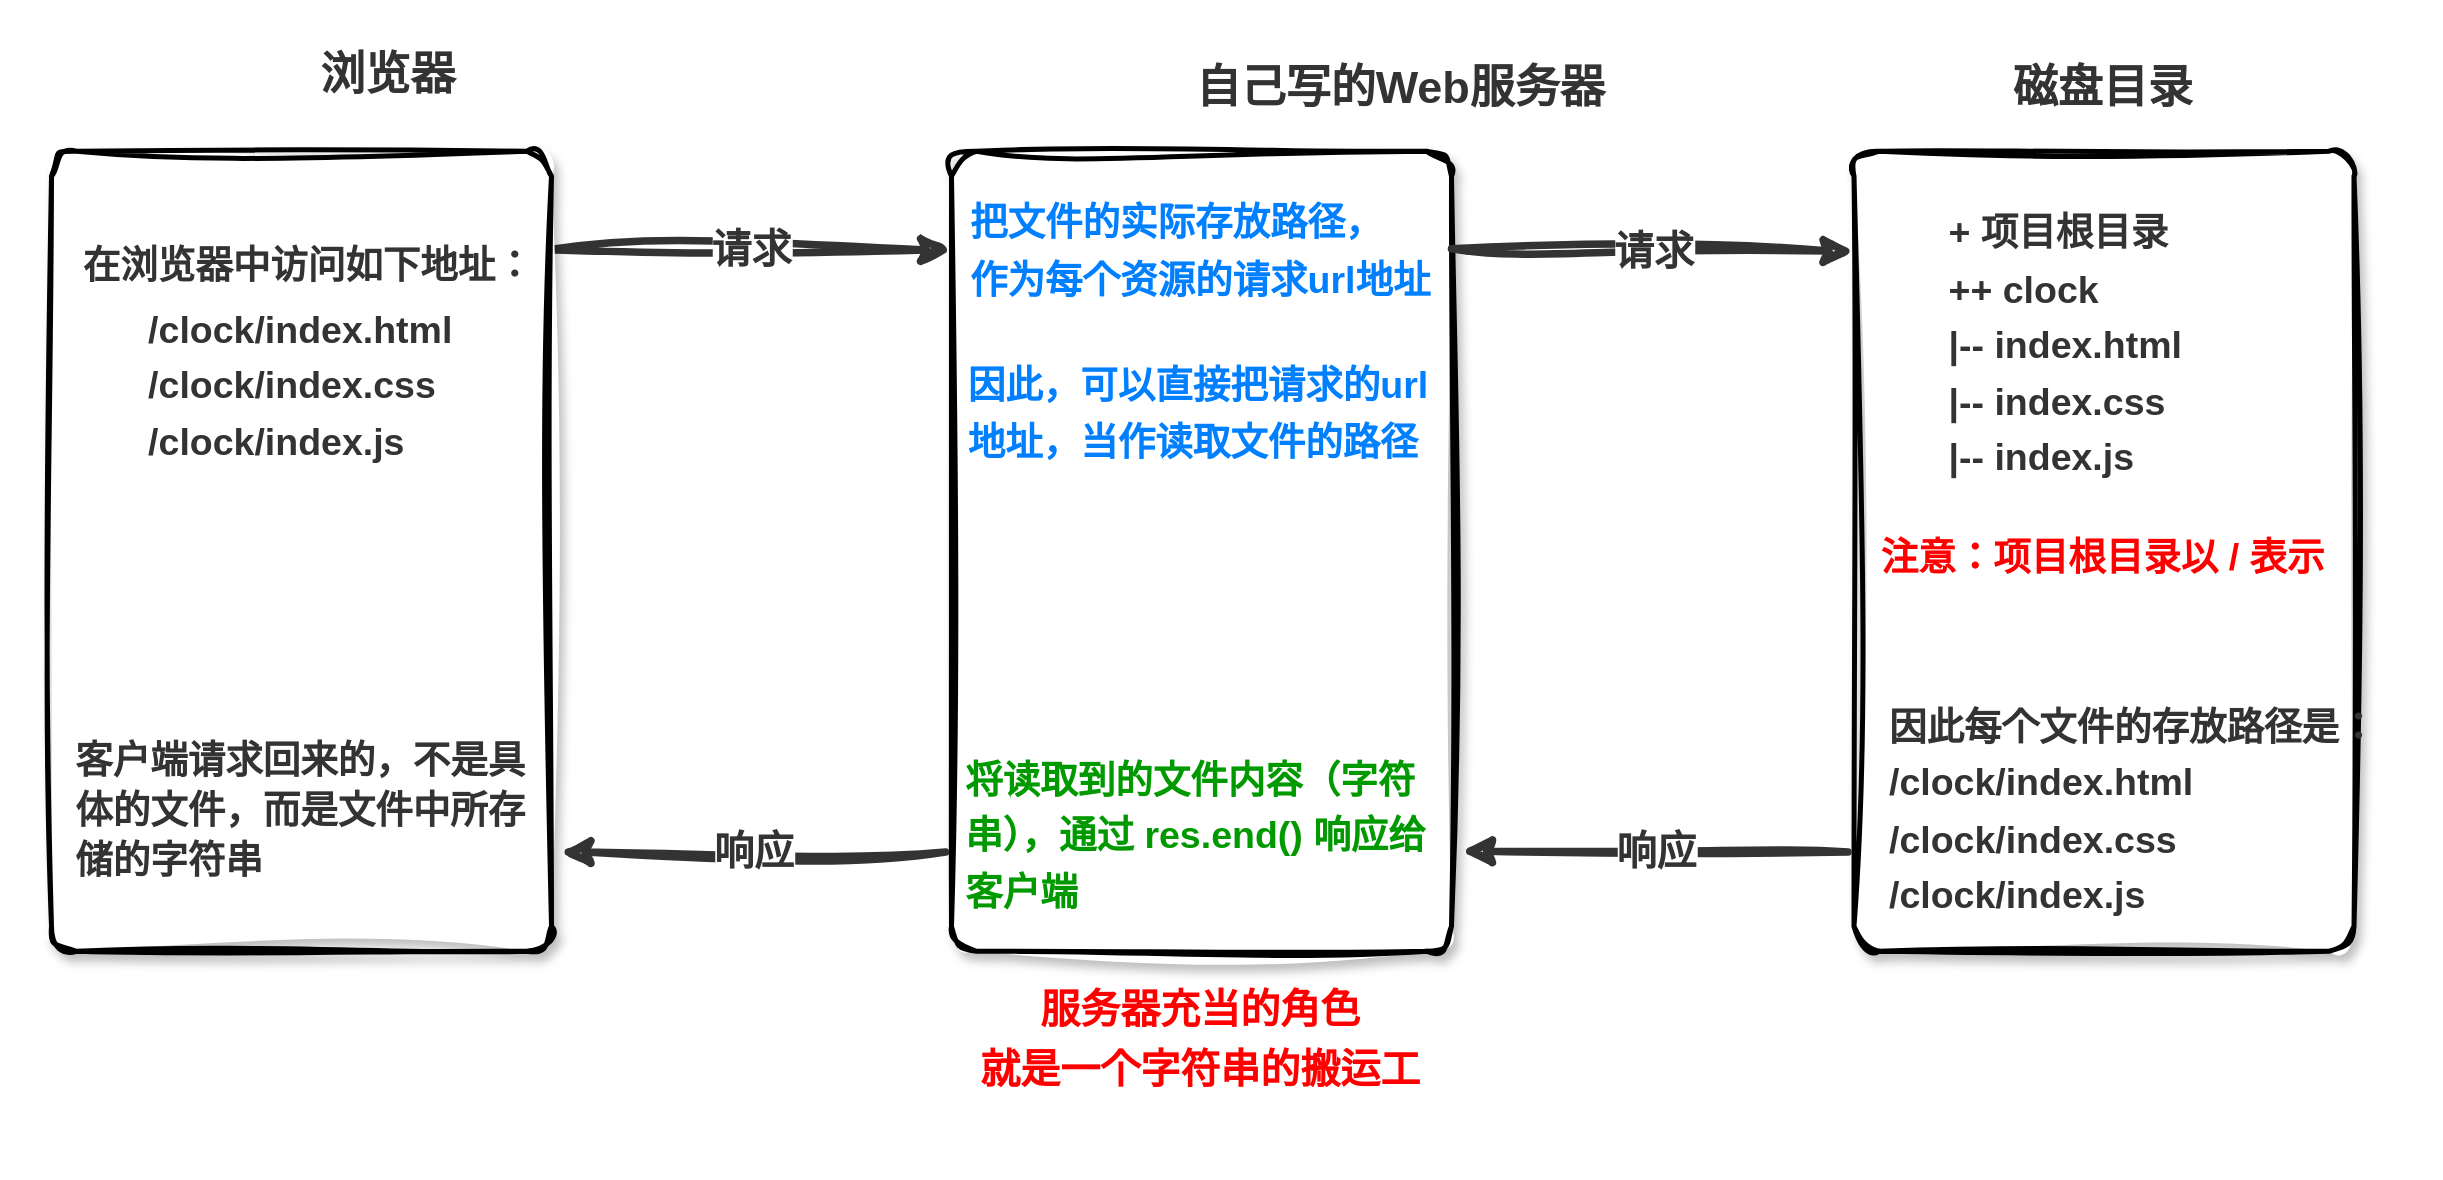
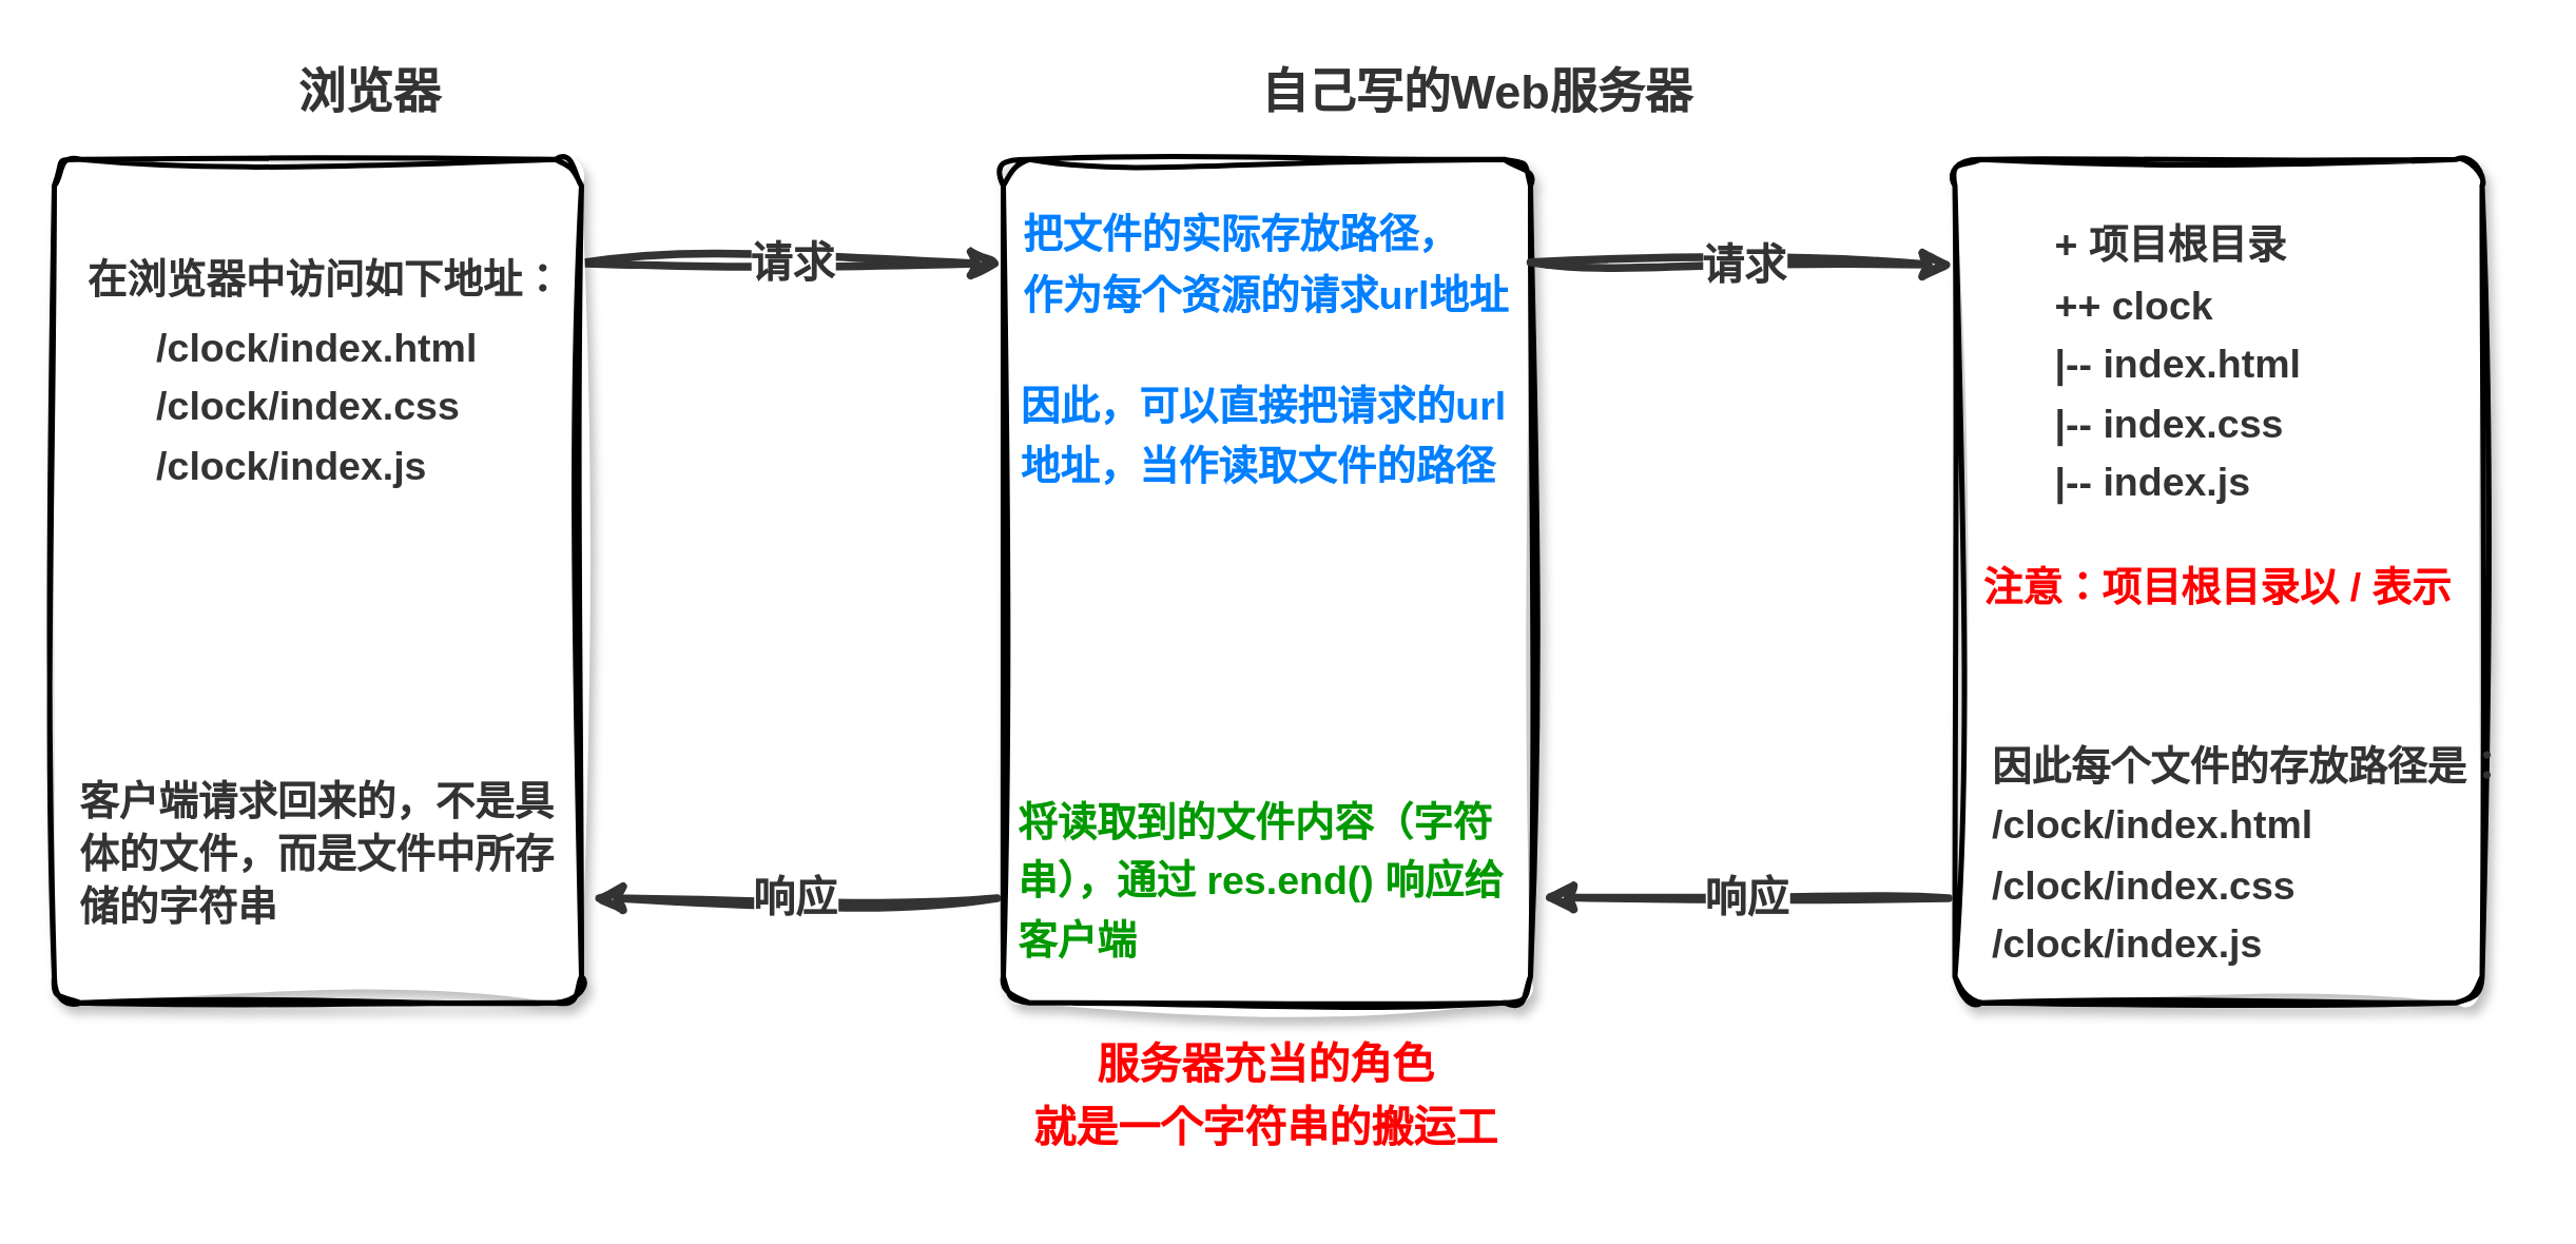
- <mxCell id="9" value="&lt;font color=&quot;#333333&quot; style=&quot;font-size: 18px;&quot;&gt;&lt;b&gt;浏览器&lt;/b&gt;&lt;/font&gt;" style="text;html=1;strokeColor=none;fillColor=none;align=center;verticalAlign=middle;whiteSpace=wrap;rounded=0;" vertex="1" parent="1"><mxGeometry x="125" y="15" width="60" height="30" as="geometry" /></mxCell>
+ <mxCell id="9" value="&lt;font color=&quot;#333333&quot; style=&quot;font-size: 18px;&quot;&gt;&lt;b&gt;浏览器&lt;/b&gt;&lt;/font&gt;" style="text;html=1;strokeColor=none;fillColor=none;align=center;verticalAlign=middle;whiteSpace=wrap;rounded=0;" vertex="1" parent="1"><mxGeometry x="110" y="20" width="60" height="30" as="geometry" /></mxCell>
- <mxCell id="18" value="&lt;span style=&quot;font-size: 18px;&quot;&gt;&lt;b&gt;&lt;font color=&quot;#333333&quot;&gt;磁盘目录&lt;/font&gt;&lt;/b&gt;&lt;/span&gt;" style="text;html=1;strokeColor=none;fillColor=none;align=center;verticalAlign=middle;whiteSpace=wrap;rounded=0;" vertex="1" parent="1"><mxGeometry x="756" y="20" width="170" height="30" as="geometry" /></mxCell>
